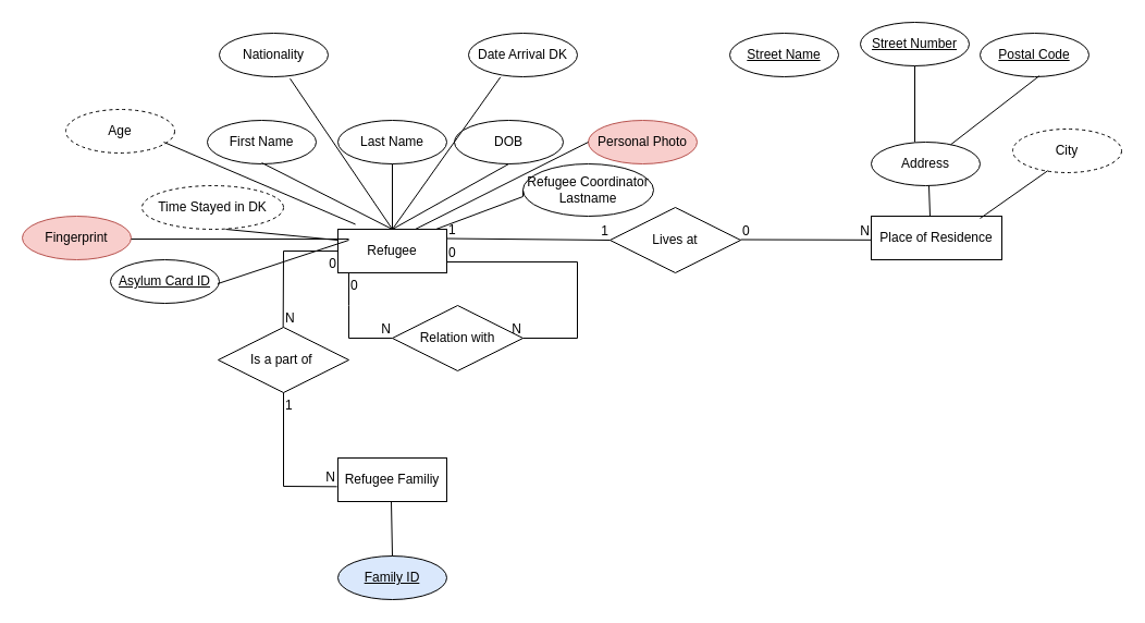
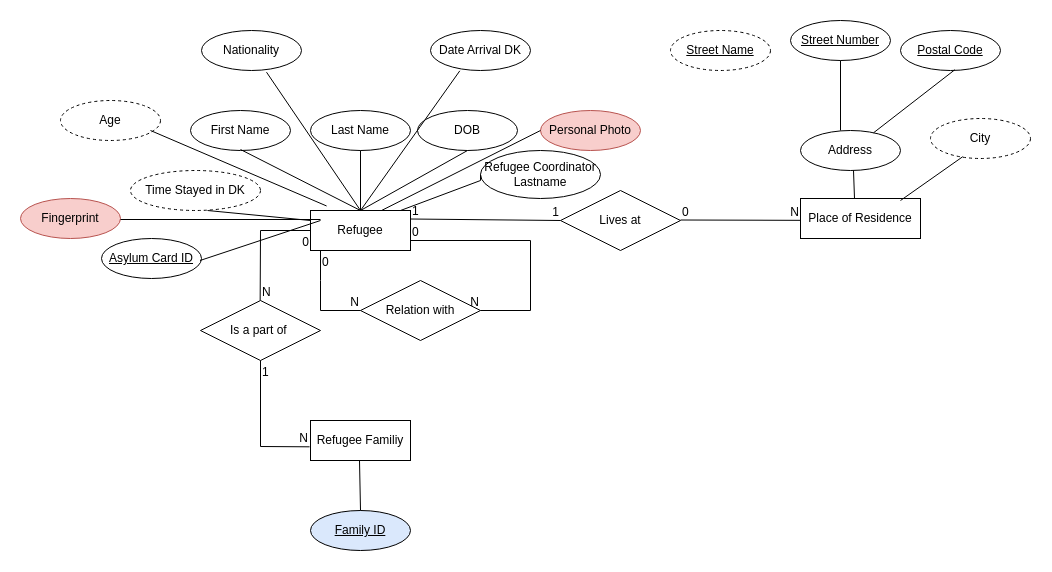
- <mxCell id="16" value="Street Name" style="ellipse;whiteSpace=wrap;html=1;align=center;fontStyle=4" parent="1" vertex="1"><mxGeometry x="670" y="30" width="100" height="40" as="geometry" /></mxCell>
+ <mxCell id="16" value="Street Name" style="ellipse;whiteSpace=wrap;html=1;align=center;fontStyle=4;dashed=1;" parent="1" vertex="1"><mxGeometry x="670" y="30" width="100" height="40" as="geometry" /></mxCell>
